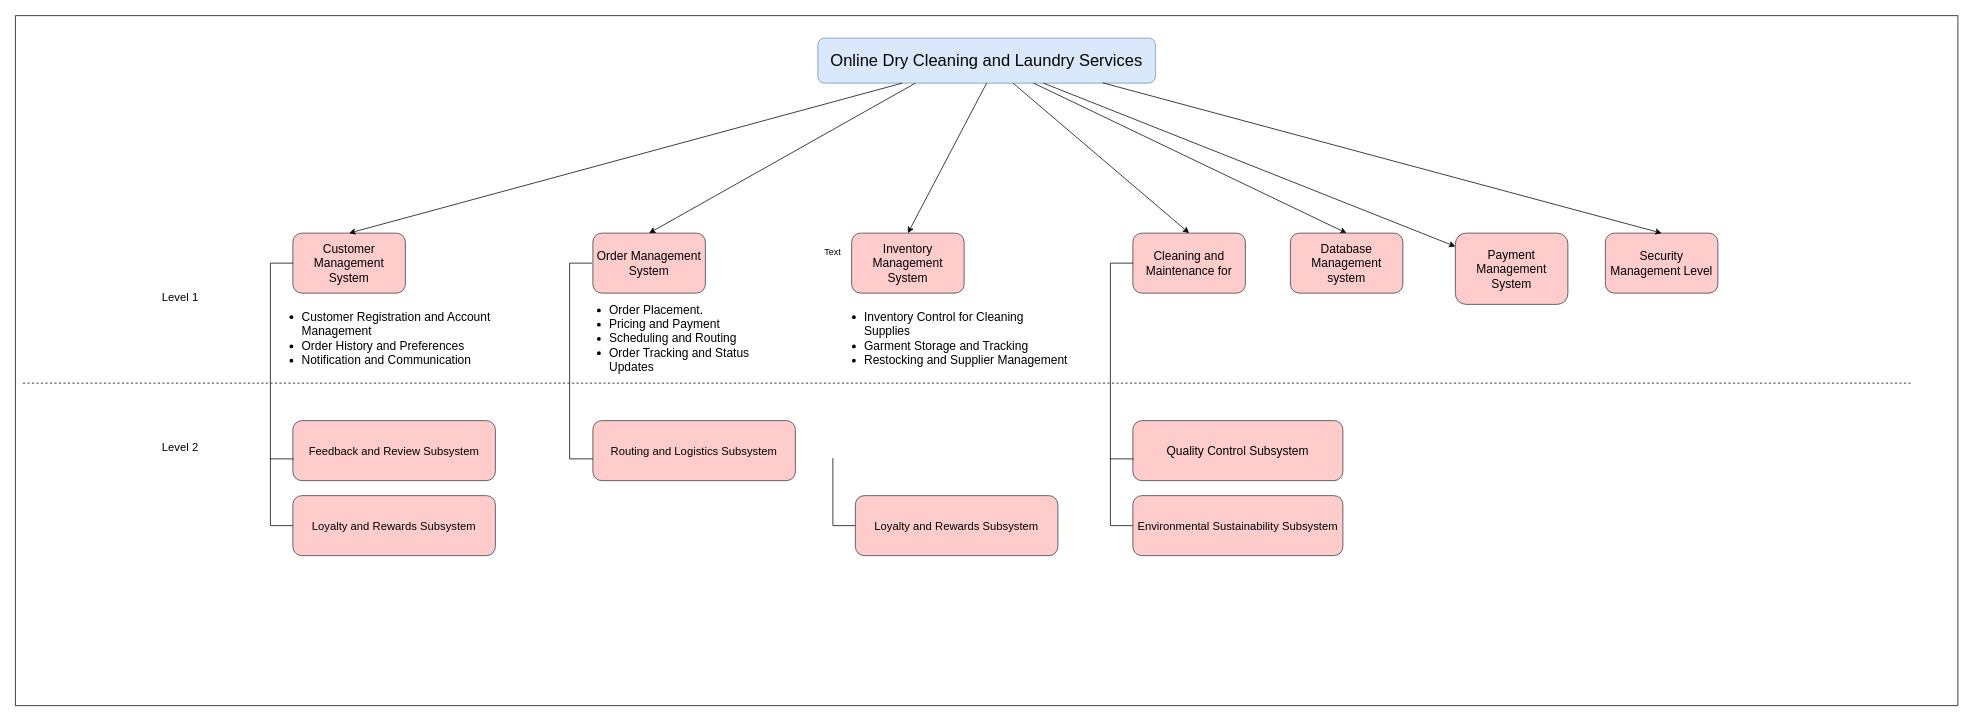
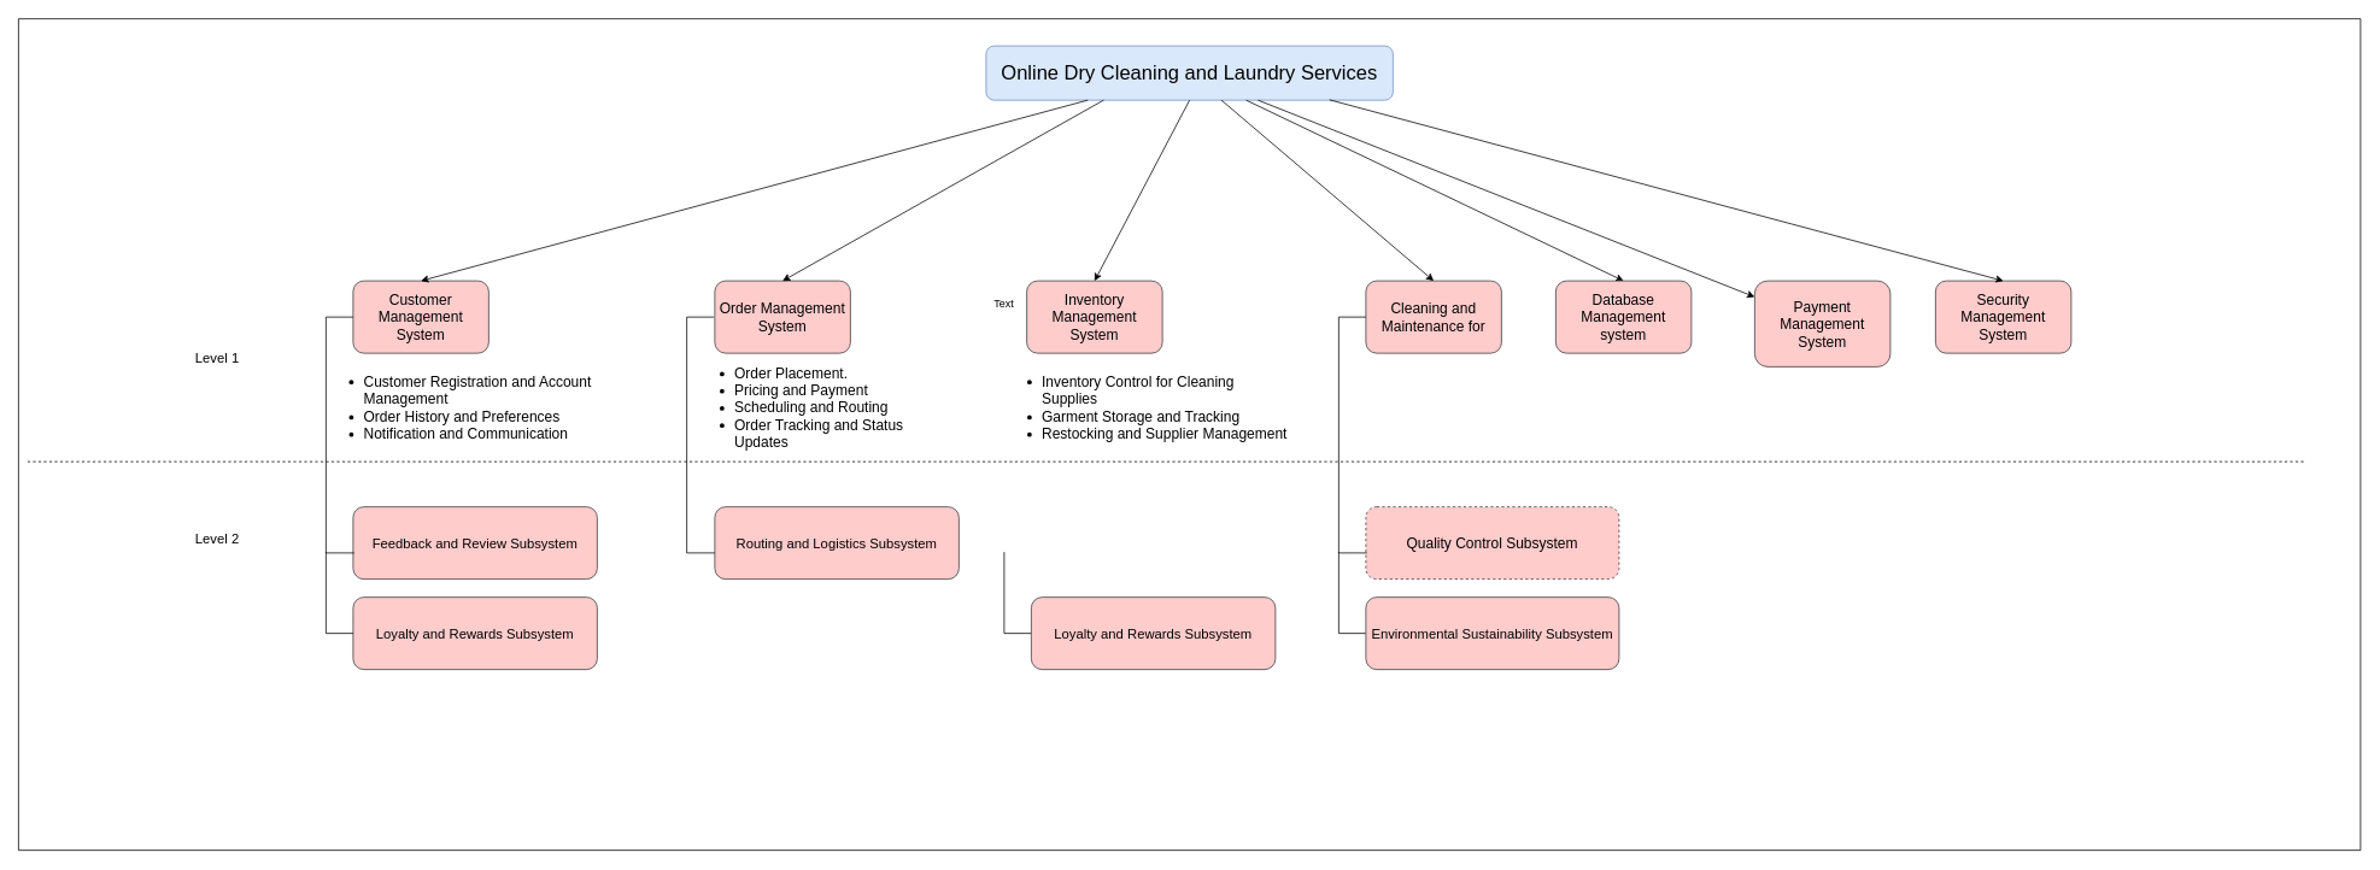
- <mxCell id="34" value="&lt;font style=&quot;font-size: 16px;&quot;&gt;Security Management Level&lt;/font&gt;" style="rounded=1;whiteSpace=wrap;html=1;fillColor=#ffcccc;strokeColor=#36393d;" vertex="1" parent="28"><mxGeometry x="2120" y="290" width="150" height="80" as="geometry" /></mxCell>
+ <mxCell id="34" value="&lt;font style=&quot;font-size: 16px;&quot;&gt;Security Management System&lt;/font&gt;" style="rounded=1;whiteSpace=wrap;html=1;fillColor=#ffcccc;strokeColor=#36393d;" vertex="1" parent="28"><mxGeometry x="2120" y="290" width="150" height="80" as="geometry" /></mxCell>
- <mxCell id="18" value="&lt;font style=&quot;font-size: 16px;&quot;&gt;Quality Control Subsystem&lt;/font&gt;" style="rounded=1;whiteSpace=wrap;html=1;fillColor=#ffcccc;strokeColor=#36393d;align=center;" parent="1" vertex="1"><mxGeometry x="1510" y="560" width="280" height="80" as="geometry" /></mxCell>
+ <mxCell id="18" value="&lt;font style=&quot;font-size: 16px;&quot;&gt;Quality Control Subsystem&lt;/font&gt;" style="rounded=1;whiteSpace=wrap;html=1;fillColor=#ffcccc;strokeColor=#36393d;align=center;dashed=1;" parent="1" vertex="1"><mxGeometry x="1510" y="560" width="280" height="80" as="geometry" /></mxCell>
